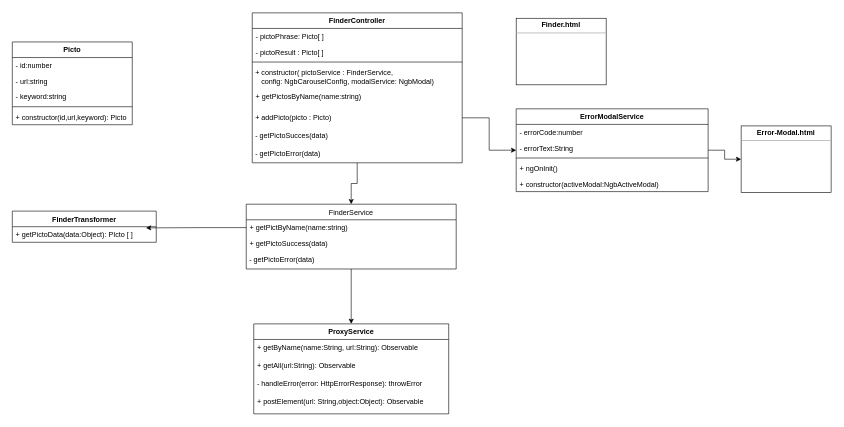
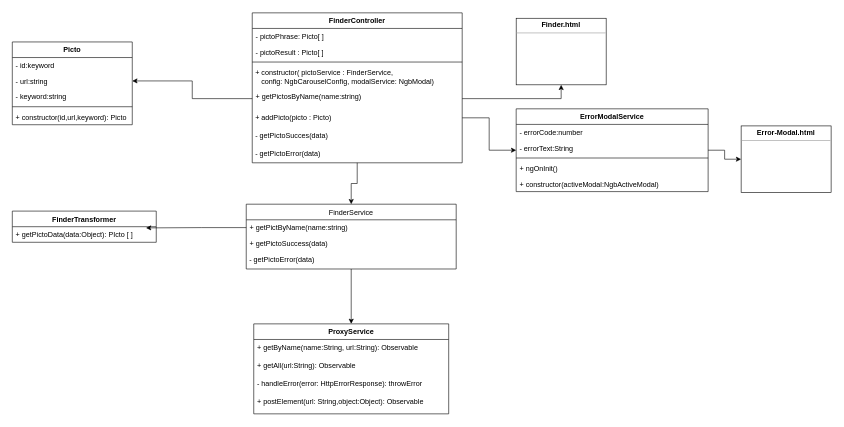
- <mxCell id="31" value="- id:number&#10;" style="text;strokeColor=none;fillColor=none;align=left;verticalAlign=top;spacingLeft=4;spacingRight=4;overflow=hidden;rotatable=0;points=[[0,0.5],[1,0.5]];portConstraint=eastwest;" vertex="1" parent="30"><mxGeometry y="26" width="200" height="26" as="geometry" /></mxCell>
+ <mxCell id="31" value="- id:keyword&#10;" style="text;strokeColor=none;fillColor=none;align=left;verticalAlign=top;spacingLeft=4;spacingRight=4;overflow=hidden;rotatable=0;points=[[0,0.5],[1,0.5]];portConstraint=eastwest;" vertex="1" parent="30"><mxGeometry y="26" width="200" height="26" as="geometry" /></mxCell>
+ <mxCell id="36" style="edgeStyle=orthogonalEdgeStyle;rounded=0;orthogonalLoop=1;jettySize=auto;html=1;entryX=1;entryY=0.5;entryDx=0;entryDy=0;" edge="1" parent="1" source="15" target="32"><mxGeometry relative="1" as="geometry" /></mxCell>
+ <mxCell id="26" style="edgeStyle=orthogonalEdgeStyle;rounded=0;orthogonalLoop=1;jettySize=auto;html=1;exitX=1;exitY=0.5;exitDx=0;exitDy=0;" edge="1" parent="1" source="15" target="19"><mxGeometry relative="1" as="geometry" /></mxCell>
